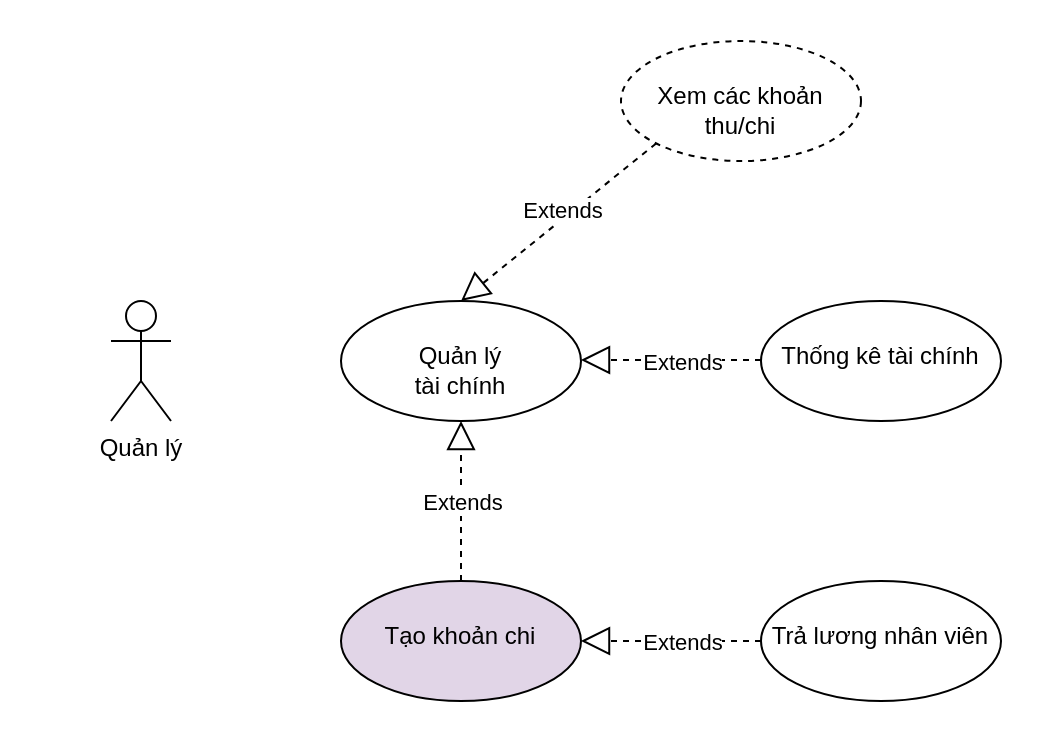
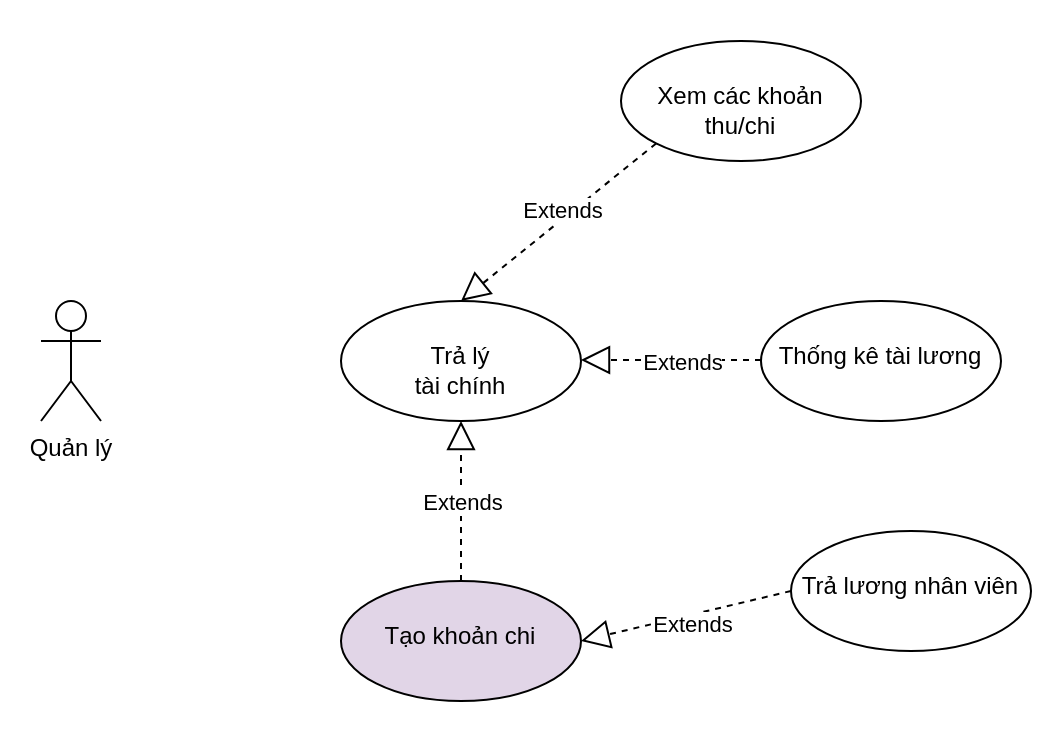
- <mxCell id="5" value="&lt;br&gt;Xem các khoản thu/chi" style="ellipse;whiteSpace=wrap;html=1;verticalAlign=top;dashed=1;" parent="1" vertex="1"><mxGeometry x="310" y="20" width="120" height="60" as="geometry" /></mxCell>
+ <mxCell id="5" value="&lt;br&gt;Xem các khoản thu/chi" style="ellipse;whiteSpace=wrap;html=1;verticalAlign=top;" parent="1" vertex="1"><mxGeometry x="310" y="20" width="120" height="60" as="geometry" /></mxCell>
- <mxCell id="13" value="&lt;br&gt;Thống kê tài chính" style="ellipse;whiteSpace=wrap;html=1;verticalAlign=top;" vertex="1" parent="1"><mxGeometry x="380" y="150" width="120" height="60" as="geometry" /></mxCell>
+ <mxCell id="13" value="&lt;br&gt;Thống kê tài lương" style="ellipse;whiteSpace=wrap;html=1;verticalAlign=top;" vertex="1" parent="1"><mxGeometry x="380" y="150" width="120" height="60" as="geometry" /></mxCell>
- <mxCell id="3" value="&lt;br&gt;Quản lý&lt;br&gt;tài chính" style="ellipse;whiteSpace=wrap;html=1;verticalAlign=top;" parent="1" vertex="1"><mxGeometry x="170" y="150" width="120" height="60" as="geometry" /></mxCell>
+ <mxCell id="3" value="&lt;br&gt;Trả lý&lt;br&gt;tài chính" style="ellipse;whiteSpace=wrap;html=1;verticalAlign=top;" parent="1" vertex="1"><mxGeometry x="170" y="150" width="120" height="60" as="geometry" /></mxCell>
- <mxCell id="2" value="Quản lý" style="shape=umlActor;verticalLabelPosition=bottom;verticalAlign=top;html=1;outlineConnect=0;" parent="1" vertex="1"><mxGeometry x="55" y="150" width="30" height="60" as="geometry" /></mxCell>
+ <mxCell id="2" value="Quản lý" style="shape=umlActor;verticalLabelPosition=bottom;verticalAlign=top;html=1;outlineConnect=0;" parent="1" vertex="1"><mxGeometry x="20" y="150" width="30" height="60" as="geometry" /></mxCell>
- <mxCell id="6" value="&lt;br&gt;Trả lương nhân viên" style="ellipse;whiteSpace=wrap;html=1;verticalAlign=top;" parent="1" vertex="1"><mxGeometry x="380" y="290" width="120" height="60" as="geometry" /></mxCell>
+ <mxCell id="6" value="&lt;br&gt;Trả lương nhân viên" style="ellipse;whiteSpace=wrap;html=1;verticalAlign=top;" parent="1" vertex="1"><mxGeometry x="395" y="265" width="120" height="60" as="geometry" /></mxCell>
